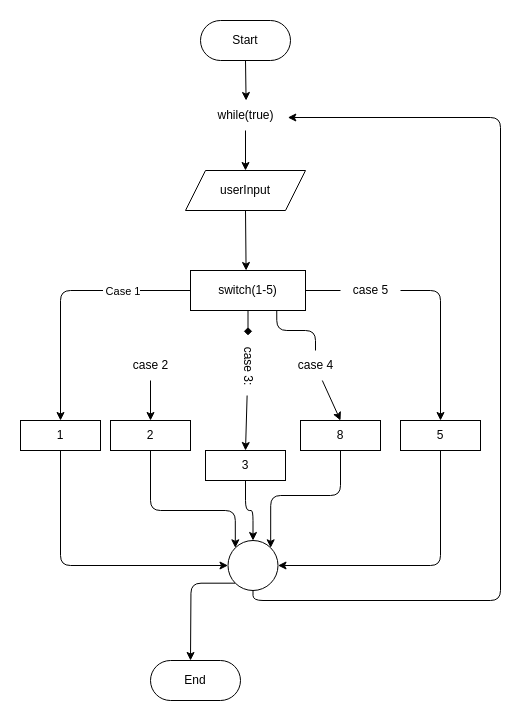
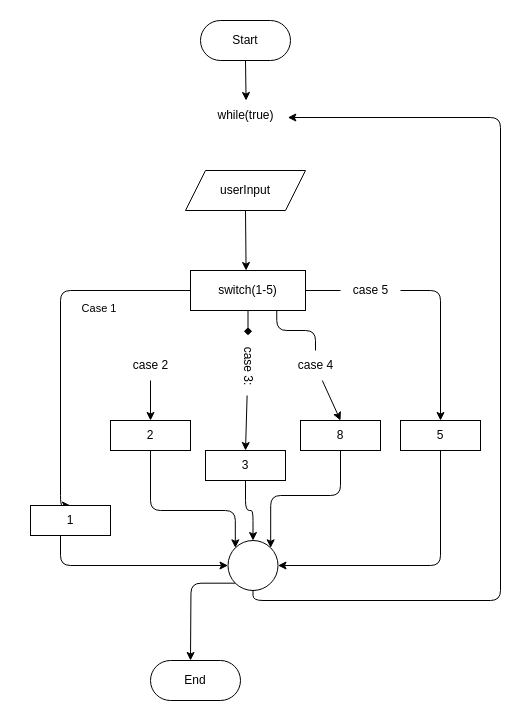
- <mxCell id="6" value="" style="edgeStyle=none;html=1;" parent="1" source="7" target="5" edge="1"><mxGeometry relative="1" as="geometry" /></mxCell>
- <mxCell id="13" value="1" style="whiteSpace=wrap;html=1;" parent="1" vertex="1"><mxGeometry x="20" y="420" width="80" height="30" as="geometry" /></mxCell>
+ <mxCell id="13" value="1" style="whiteSpace=wrap;html=1;" parent="1" vertex="1"><mxGeometry x="30" y="505" width="80" height="30" as="geometry" /></mxCell>
